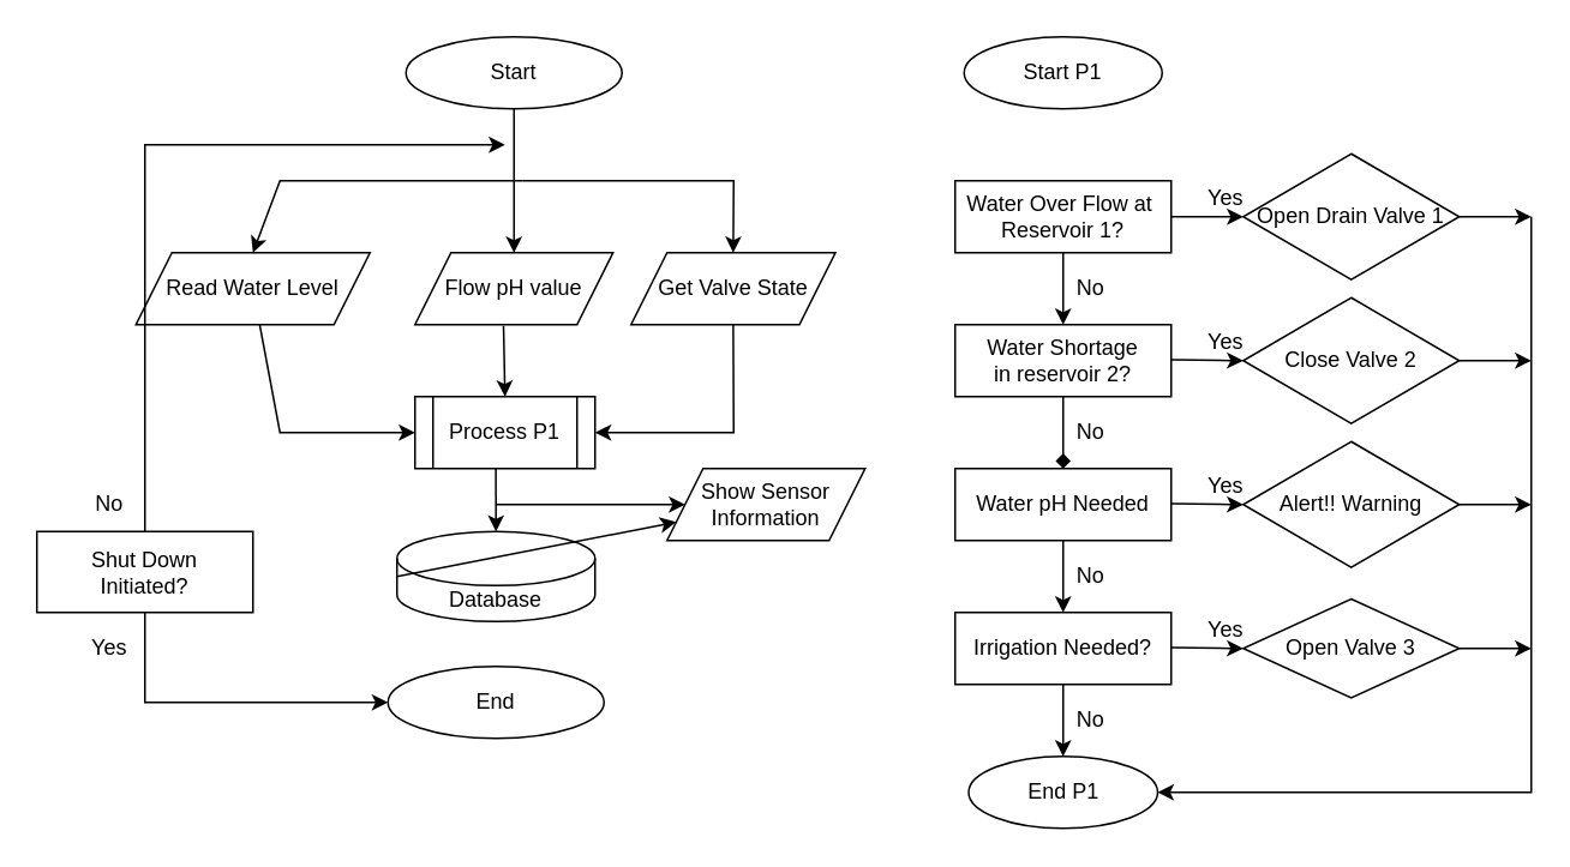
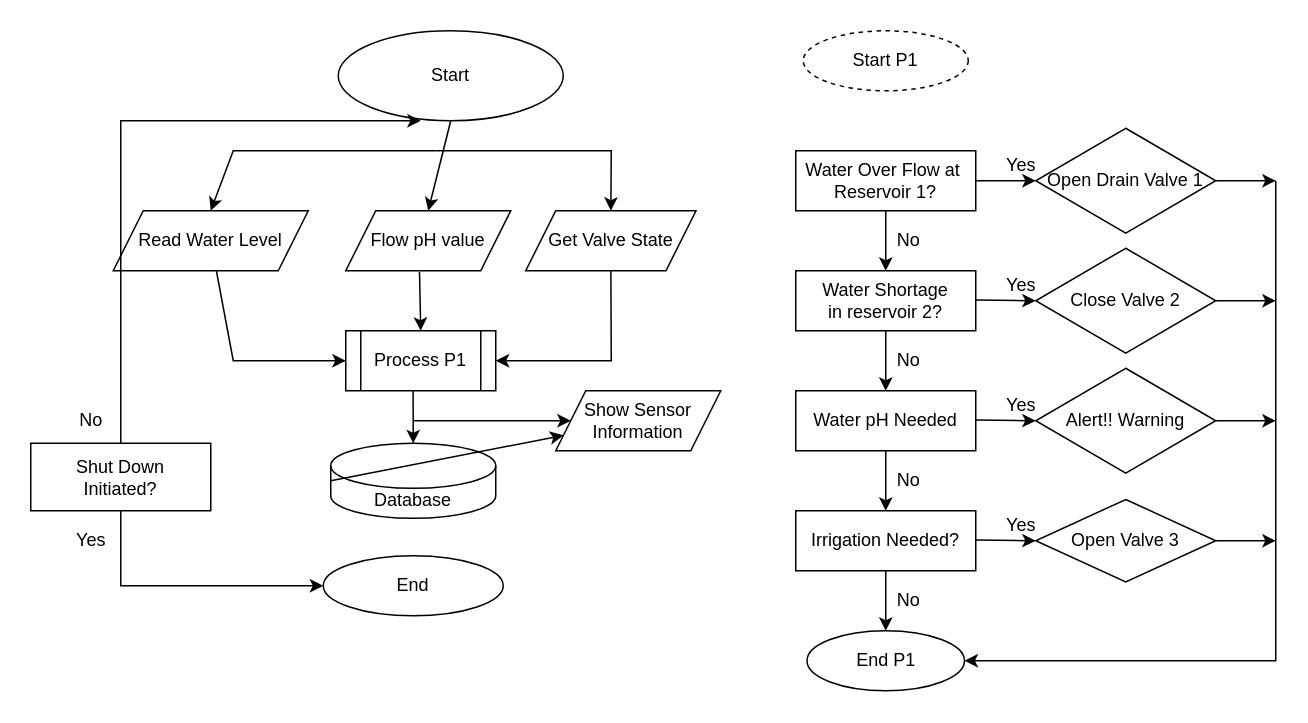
- <mxCell id="2" value="Start" style="ellipse;whiteSpace=wrap;html=1;" vertex="1" parent="1"><mxGeometry x="225" y="20" width="120" height="40" as="geometry" /></mxCell>
+ <mxCell id="2" value="Start" style="ellipse;whiteSpace=wrap;html=1;" vertex="1" parent="1"><mxGeometry x="225" y="20" width="150" height="60" as="geometry" /></mxCell>
- <mxCell id="22" value="Start P1" style="ellipse;whiteSpace=wrap;html=1;" vertex="1" parent="1"><mxGeometry x="535" y="20" width="110" height="40" as="geometry" /></mxCell>
+ <mxCell id="22" value="Start P1" style="ellipse;whiteSpace=wrap;html=1;dashed=1;" vertex="1" parent="1"><mxGeometry x="535" y="20" width="110" height="40" as="geometry" /></mxCell>
- <mxCell id="43" value="" style="endArrow=diamond;html=1;rounded=0;exitX=0.5;exitY=1;exitDx=0;exitDy=0;entryX=0.5;entryY=0;entryDx=0;entryDy=0;" edge="1" parent="1" source="25" target="27"><mxGeometry width="50" height="50" relative="1" as="geometry"><mxPoint x="580" y="260" as="sourcePoint" /><mxPoint x="630" y="210" as="targetPoint" /></mxGeometry></mxCell>
+ <mxCell id="43" value="" style="endArrow=classic;html=1;rounded=0;exitX=0.5;exitY=1;exitDx=0;exitDy=0;entryX=0.5;entryY=0;entryDx=0;entryDy=0;" edge="1" parent="1" source="25" target="27"><mxGeometry width="50" height="50" relative="1" as="geometry"><mxPoint x="580" y="260" as="sourcePoint" /><mxPoint x="630" y="210" as="targetPoint" /></mxGeometry></mxCell>
